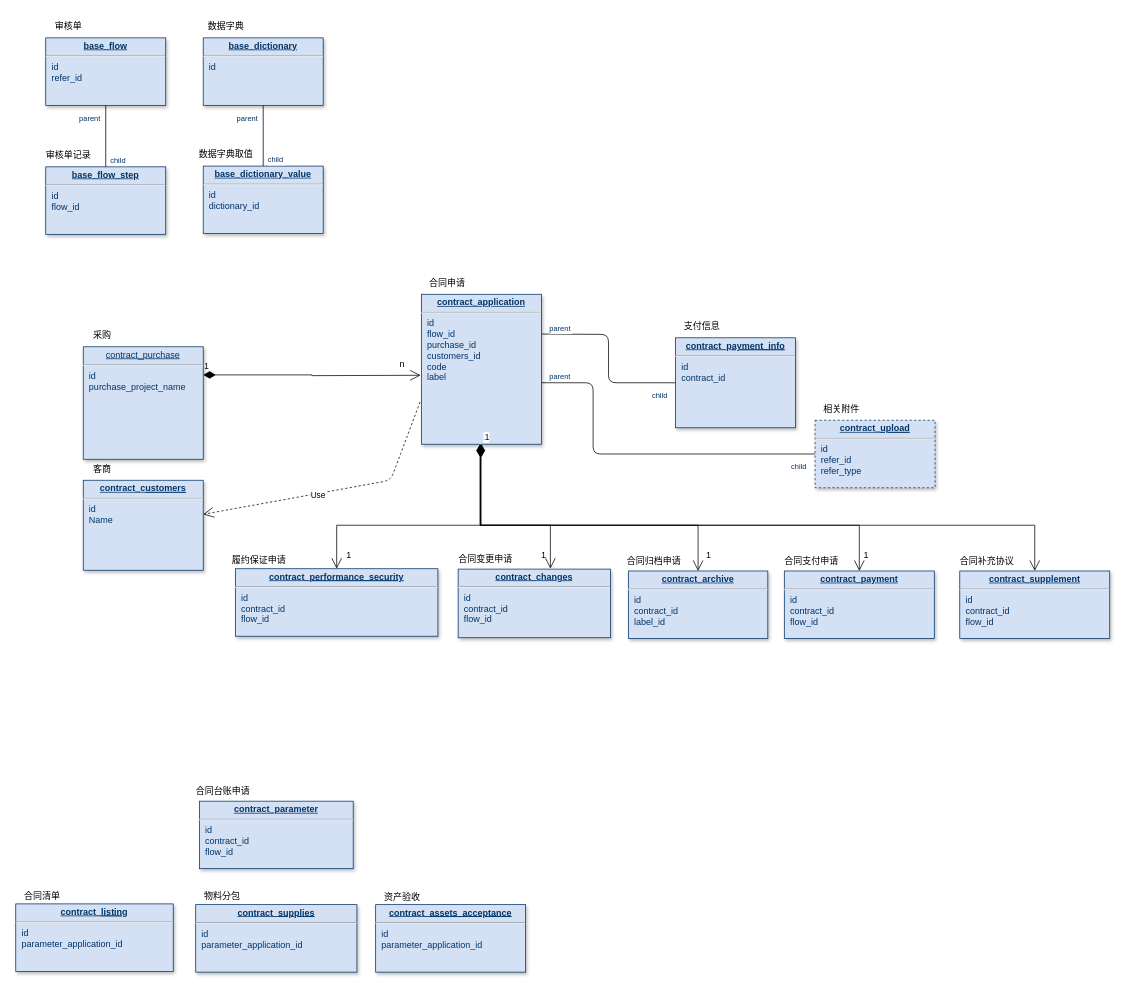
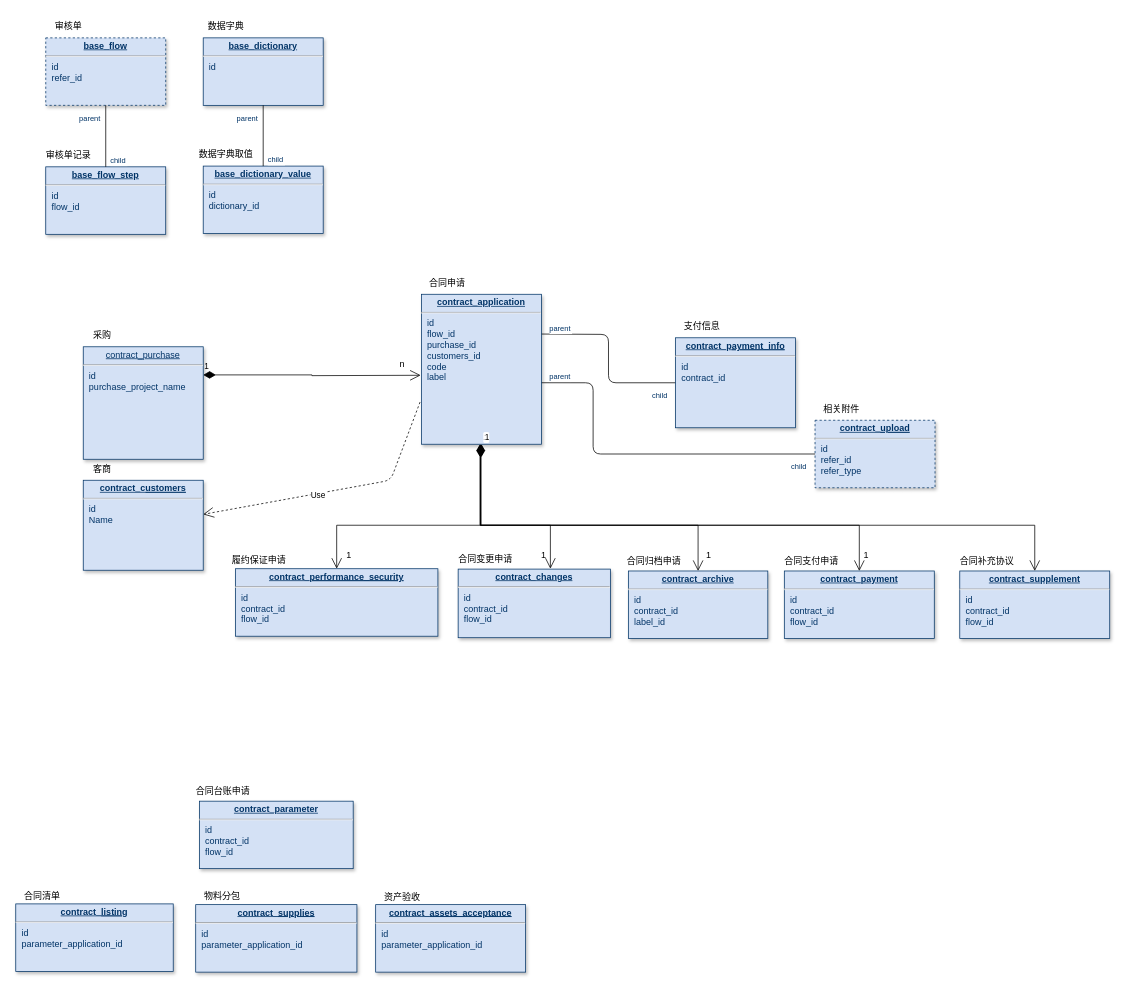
- <mxCell id="64" value="&lt;p style=&quot;margin: 4px 0px 0px; text-align: center;&quot;&gt;&lt;b&gt;&lt;u&gt;base_flow&lt;/u&gt;&lt;/b&gt;&lt;br&gt;&lt;/p&gt;&lt;hr&gt;&lt;p style=&quot;margin: 0px ; margin-left: 8px&quot;&gt;id&lt;/p&gt;&lt;p style=&quot;margin: 0px ; margin-left: 8px&quot;&gt;refer_id&lt;br&gt;&lt;/p&gt;" style="verticalAlign=top;align=left;overflow=fill;fontSize=12;fontFamily=Helvetica;html=1;strokeColor=#003366;shadow=1;fillColor=#D4E1F5;fontColor=#003366" parent="63" vertex="1"><mxGeometry y="30.0" width="160" height="90" as="geometry" /></mxCell>
+ <mxCell id="64" value="&lt;p style=&quot;margin: 4px 0px 0px; text-align: center;&quot;&gt;&lt;b&gt;&lt;u&gt;base_flow&lt;/u&gt;&lt;/b&gt;&lt;br&gt;&lt;/p&gt;&lt;hr&gt;&lt;p style=&quot;margin: 0px ; margin-left: 8px&quot;&gt;id&lt;/p&gt;&lt;p style=&quot;margin: 0px ; margin-left: 8px&quot;&gt;refer_id&lt;br&gt;&lt;/p&gt;" style="verticalAlign=top;align=left;overflow=fill;fontSize=12;fontFamily=Helvetica;html=1;strokeColor=#003366;shadow=1;fillColor=#D4E1F5;fontColor=#003366;dashed=1;" parent="63" vertex="1"><mxGeometry y="30.0" width="160" height="90" as="geometry" /></mxCell>
